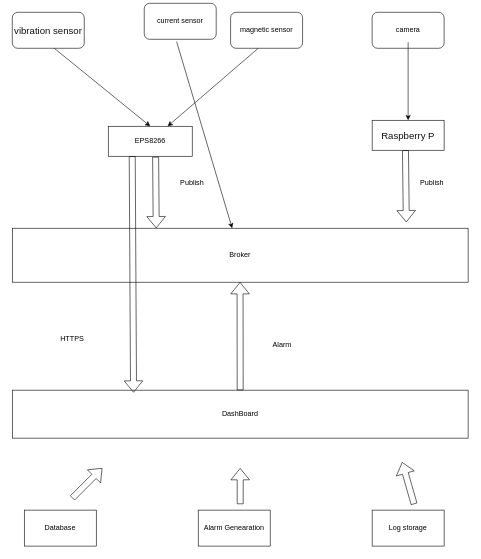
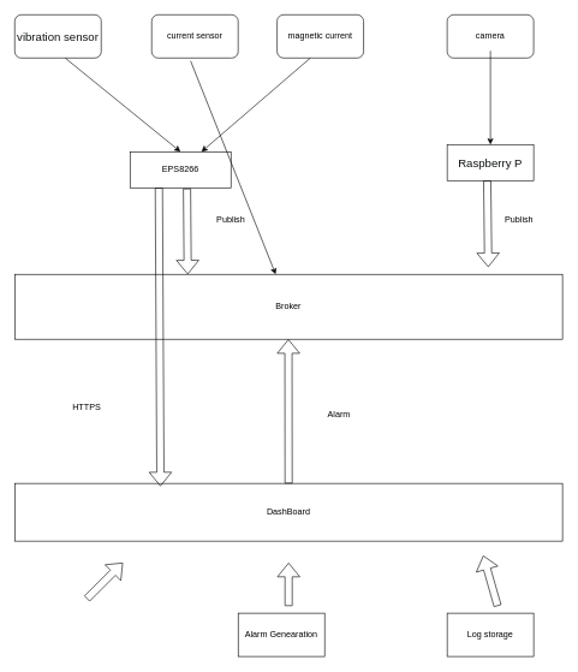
- <mxCell id="6" value="current sensor" style="rounded=1;whiteSpace=wrap;html=1;" vertex="1" parent="1"><mxGeometry x="240" y="5" width="120" height="60" as="geometry" /></mxCell>
+ <mxCell id="6" value="current sensor" style="rounded=1;whiteSpace=wrap;html=1;" vertex="1" parent="1"><mxGeometry x="210" y="20" width="120" height="60" as="geometry" /></mxCell>
- <mxCell id="11" value="magnetic sensor" style="rounded=1;whiteSpace=wrap;html=1;" vertex="1" parent="1"><mxGeometry x="384" y="20" width="120" height="60" as="geometry" /></mxCell>
+ <mxCell id="11" value="magnetic current" style="rounded=1;whiteSpace=wrap;html=1;" vertex="1" parent="1"><mxGeometry x="384" y="20" width="120" height="60" as="geometry" /></mxCell>
- <mxCell id="15" value="DashBoard" style="rounded=0;whiteSpace=wrap;html=1;" vertex="1" parent="1"><mxGeometry x="20" y="650" width="760" height="80" as="geometry" /></mxCell>
+ <mxCell id="15" value="DashBoard" style="rounded=0;whiteSpace=wrap;html=1;" vertex="1" parent="1"><mxGeometry x="20" y="670" width="760" height="80" as="geometry" /></mxCell>
- <mxCell id="23" value="Database" style="rounded=0;whiteSpace=wrap;html=1;" vertex="1" parent="1"><mxGeometry x="40" y="850" width="120" height="60" as="geometry" /></mxCell>
